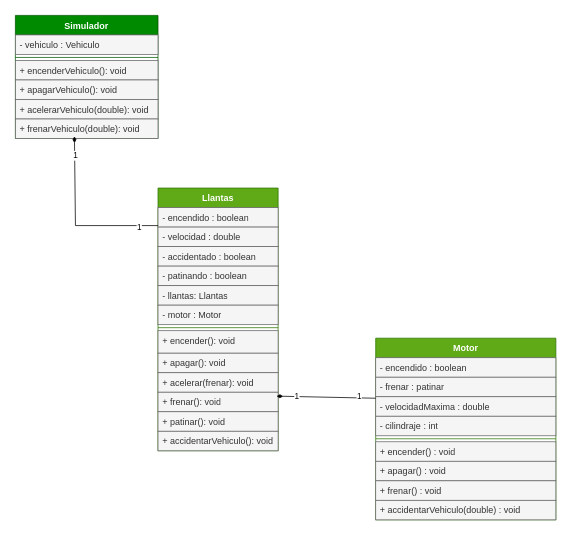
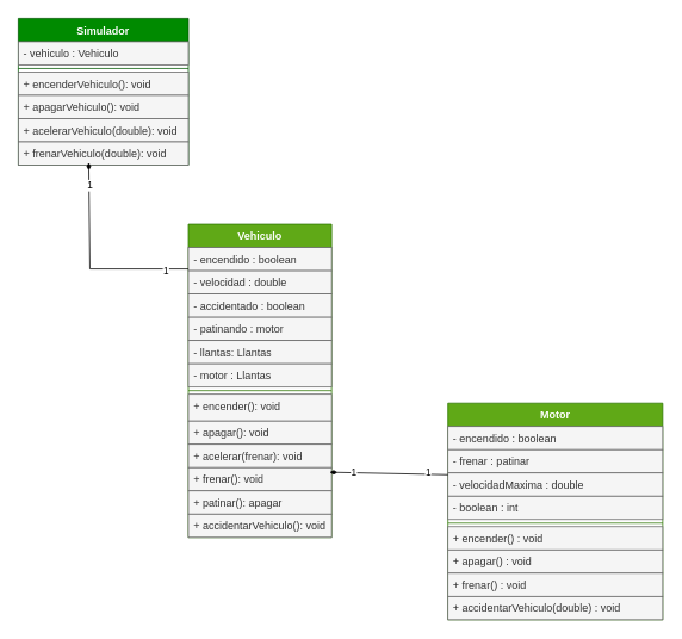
- <mxCell id="9" value="Llantas" style="swimlane;fontStyle=1;align=center;verticalAlign=top;childLayout=stackLayout;horizontal=1;startSize=26;horizontalStack=0;resizeParent=1;resizeParentMax=0;resizeLast=0;collapsible=1;marginBottom=0;whiteSpace=wrap;html=1;fillColor=#60a917;fontColor=#ffffff;strokeColor=#2D7600;" vertex="1" parent="1"><mxGeometry x="210" y="250" width="160" height="350" as="geometry" /></mxCell>
+ <mxCell id="9" value="Vehiculo" style="swimlane;fontStyle=1;align=center;verticalAlign=top;childLayout=stackLayout;horizontal=1;startSize=26;horizontalStack=0;resizeParent=1;resizeParentMax=0;resizeLast=0;collapsible=1;marginBottom=0;whiteSpace=wrap;html=1;fillColor=#60a917;fontColor=#ffffff;strokeColor=#2D7600;" vertex="1" parent="1"><mxGeometry x="210" y="250" width="160" height="350" as="geometry" /></mxCell>
- <mxCell id="13" value="- patinando : boolean" style="text;strokeColor=#666666;fillColor=#f5f5f5;align=left;verticalAlign=top;spacingLeft=4;spacingRight=4;overflow=hidden;rotatable=0;points=[[0,0.5],[1,0.5]];portConstraint=eastwest;whiteSpace=wrap;html=1;fontColor=#333333;" vertex="1" parent="9"><mxGeometry y="104" width="160" height="26" as="geometry" /></mxCell>
+ <mxCell id="13" value="- patinando : motor" style="text;strokeColor=#666666;fillColor=#f5f5f5;align=left;verticalAlign=top;spacingLeft=4;spacingRight=4;overflow=hidden;rotatable=0;points=[[0,0.5],[1,0.5]];portConstraint=eastwest;whiteSpace=wrap;html=1;fontColor=#333333;" vertex="1" parent="9"><mxGeometry y="104" width="160" height="26" as="geometry" /></mxCell>
- <mxCell id="15" value="- motor : Motor" style="text;strokeColor=#666666;fillColor=#f5f5f5;align=left;verticalAlign=top;spacingLeft=4;spacingRight=4;overflow=hidden;rotatable=0;points=[[0,0.5],[1,0.5]];portConstraint=eastwest;whiteSpace=wrap;html=1;fontColor=#333333;" vertex="1" parent="9"><mxGeometry y="156" width="160" height="26" as="geometry" /></mxCell>
+ <mxCell id="15" value="- motor : Llantas" style="text;strokeColor=#666666;fillColor=#f5f5f5;align=left;verticalAlign=top;spacingLeft=4;spacingRight=4;overflow=hidden;rotatable=0;points=[[0,0.5],[1,0.5]];portConstraint=eastwest;whiteSpace=wrap;html=1;fontColor=#333333;" vertex="1" parent="9"><mxGeometry y="156" width="160" height="26" as="geometry" /></mxCell>
- <mxCell id="21" value="+ patinar(): void" style="text;strokeColor=#666666;fillColor=#f5f5f5;align=left;verticalAlign=top;spacingLeft=4;spacingRight=4;overflow=hidden;rotatable=0;points=[[0,0.5],[1,0.5]];portConstraint=eastwest;whiteSpace=wrap;html=1;fontColor=#333333;" vertex="1" parent="9"><mxGeometry y="298" width="160" height="26" as="geometry" /></mxCell>
+ <mxCell id="21" value="+ patinar(): apagar" style="text;strokeColor=#666666;fillColor=#f5f5f5;align=left;verticalAlign=top;spacingLeft=4;spacingRight=4;overflow=hidden;rotatable=0;points=[[0,0.5],[1,0.5]];portConstraint=eastwest;whiteSpace=wrap;html=1;fontColor=#333333;" vertex="1" parent="9"><mxGeometry y="298" width="160" height="26" as="geometry" /></mxCell>
- <mxCell id="27" value="- cilindraje : int" style="text;strokeColor=#666666;fillColor=#f5f5f5;align=left;verticalAlign=top;spacingLeft=4;spacingRight=4;overflow=hidden;rotatable=0;points=[[0,0.5],[1,0.5]];portConstraint=eastwest;whiteSpace=wrap;html=1;fontColor=#333333;" vertex="1" parent="23"><mxGeometry y="104" width="240" height="26" as="geometry" /></mxCell>
+ <mxCell id="27" value="- boolean : int" style="text;strokeColor=#666666;fillColor=#f5f5f5;align=left;verticalAlign=top;spacingLeft=4;spacingRight=4;overflow=hidden;rotatable=0;points=[[0,0.5],[1,0.5]];portConstraint=eastwest;whiteSpace=wrap;html=1;fontColor=#333333;" vertex="1" parent="23"><mxGeometry y="104" width="240" height="26" as="geometry" /></mxCell>
